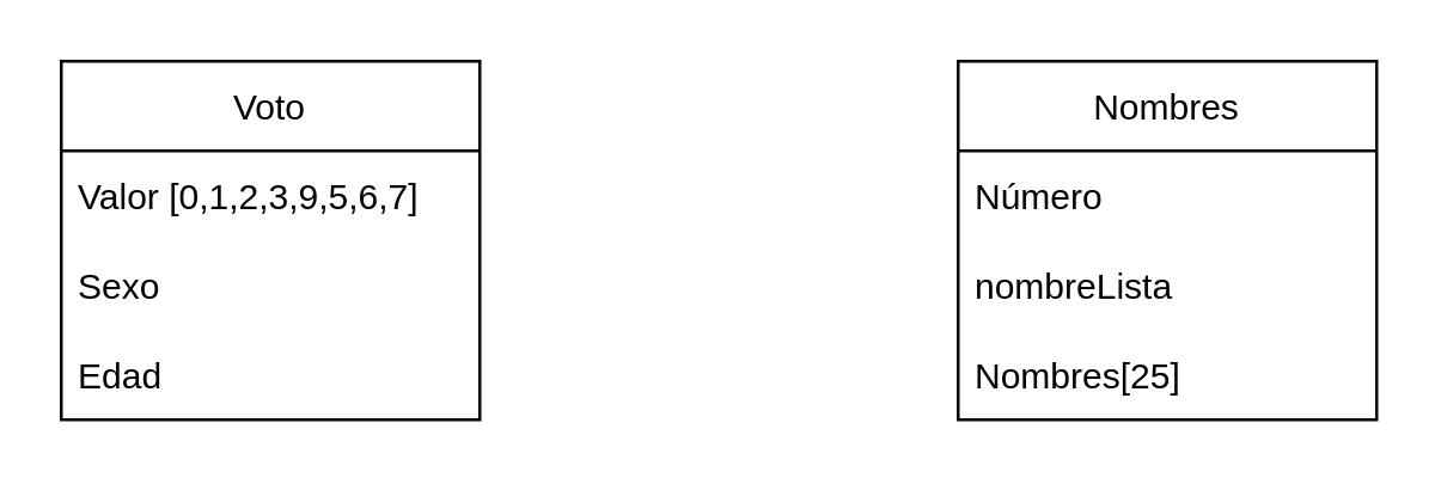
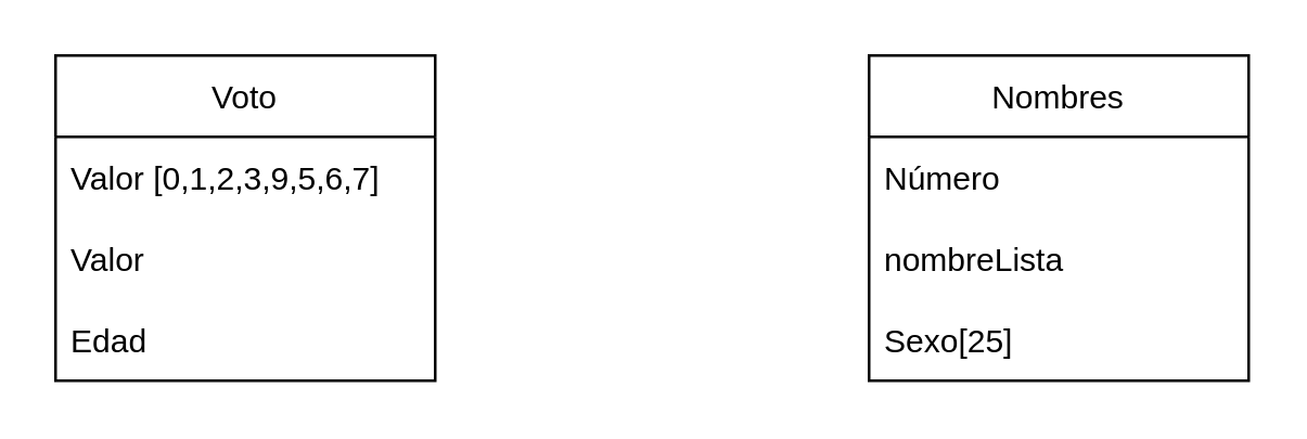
- <mxCell id="4" value="Sexo" style="text;strokeColor=none;fillColor=none;align=left;verticalAlign=middle;spacingLeft=4;spacingRight=4;overflow=hidden;points=[[0,0.5],[1,0.5]];portConstraint=eastwest;rotatable=0;" vertex="1" parent="2"><mxGeometry y="60" width="140" height="30" as="geometry" /></mxCell>
+ <mxCell id="4" value="Valor" style="text;strokeColor=none;fillColor=none;align=left;verticalAlign=middle;spacingLeft=4;spacingRight=4;overflow=hidden;points=[[0,0.5],[1,0.5]];portConstraint=eastwest;rotatable=0;" vertex="1" parent="2"><mxGeometry y="60" width="140" height="30" as="geometry" /></mxCell>
- <mxCell id="9" value="Nombres[25]" style="text;strokeColor=none;fillColor=none;align=left;verticalAlign=middle;spacingLeft=4;spacingRight=4;overflow=hidden;points=[[0,0.5],[1,0.5]];portConstraint=eastwest;rotatable=0;" vertex="1" parent="6"><mxGeometry y="90" width="140" height="30" as="geometry" /></mxCell>
+ <mxCell id="9" value="Sexo[25]" style="text;strokeColor=none;fillColor=none;align=left;verticalAlign=middle;spacingLeft=4;spacingRight=4;overflow=hidden;points=[[0,0.5],[1,0.5]];portConstraint=eastwest;rotatable=0;" vertex="1" parent="6"><mxGeometry y="90" width="140" height="30" as="geometry" /></mxCell>
